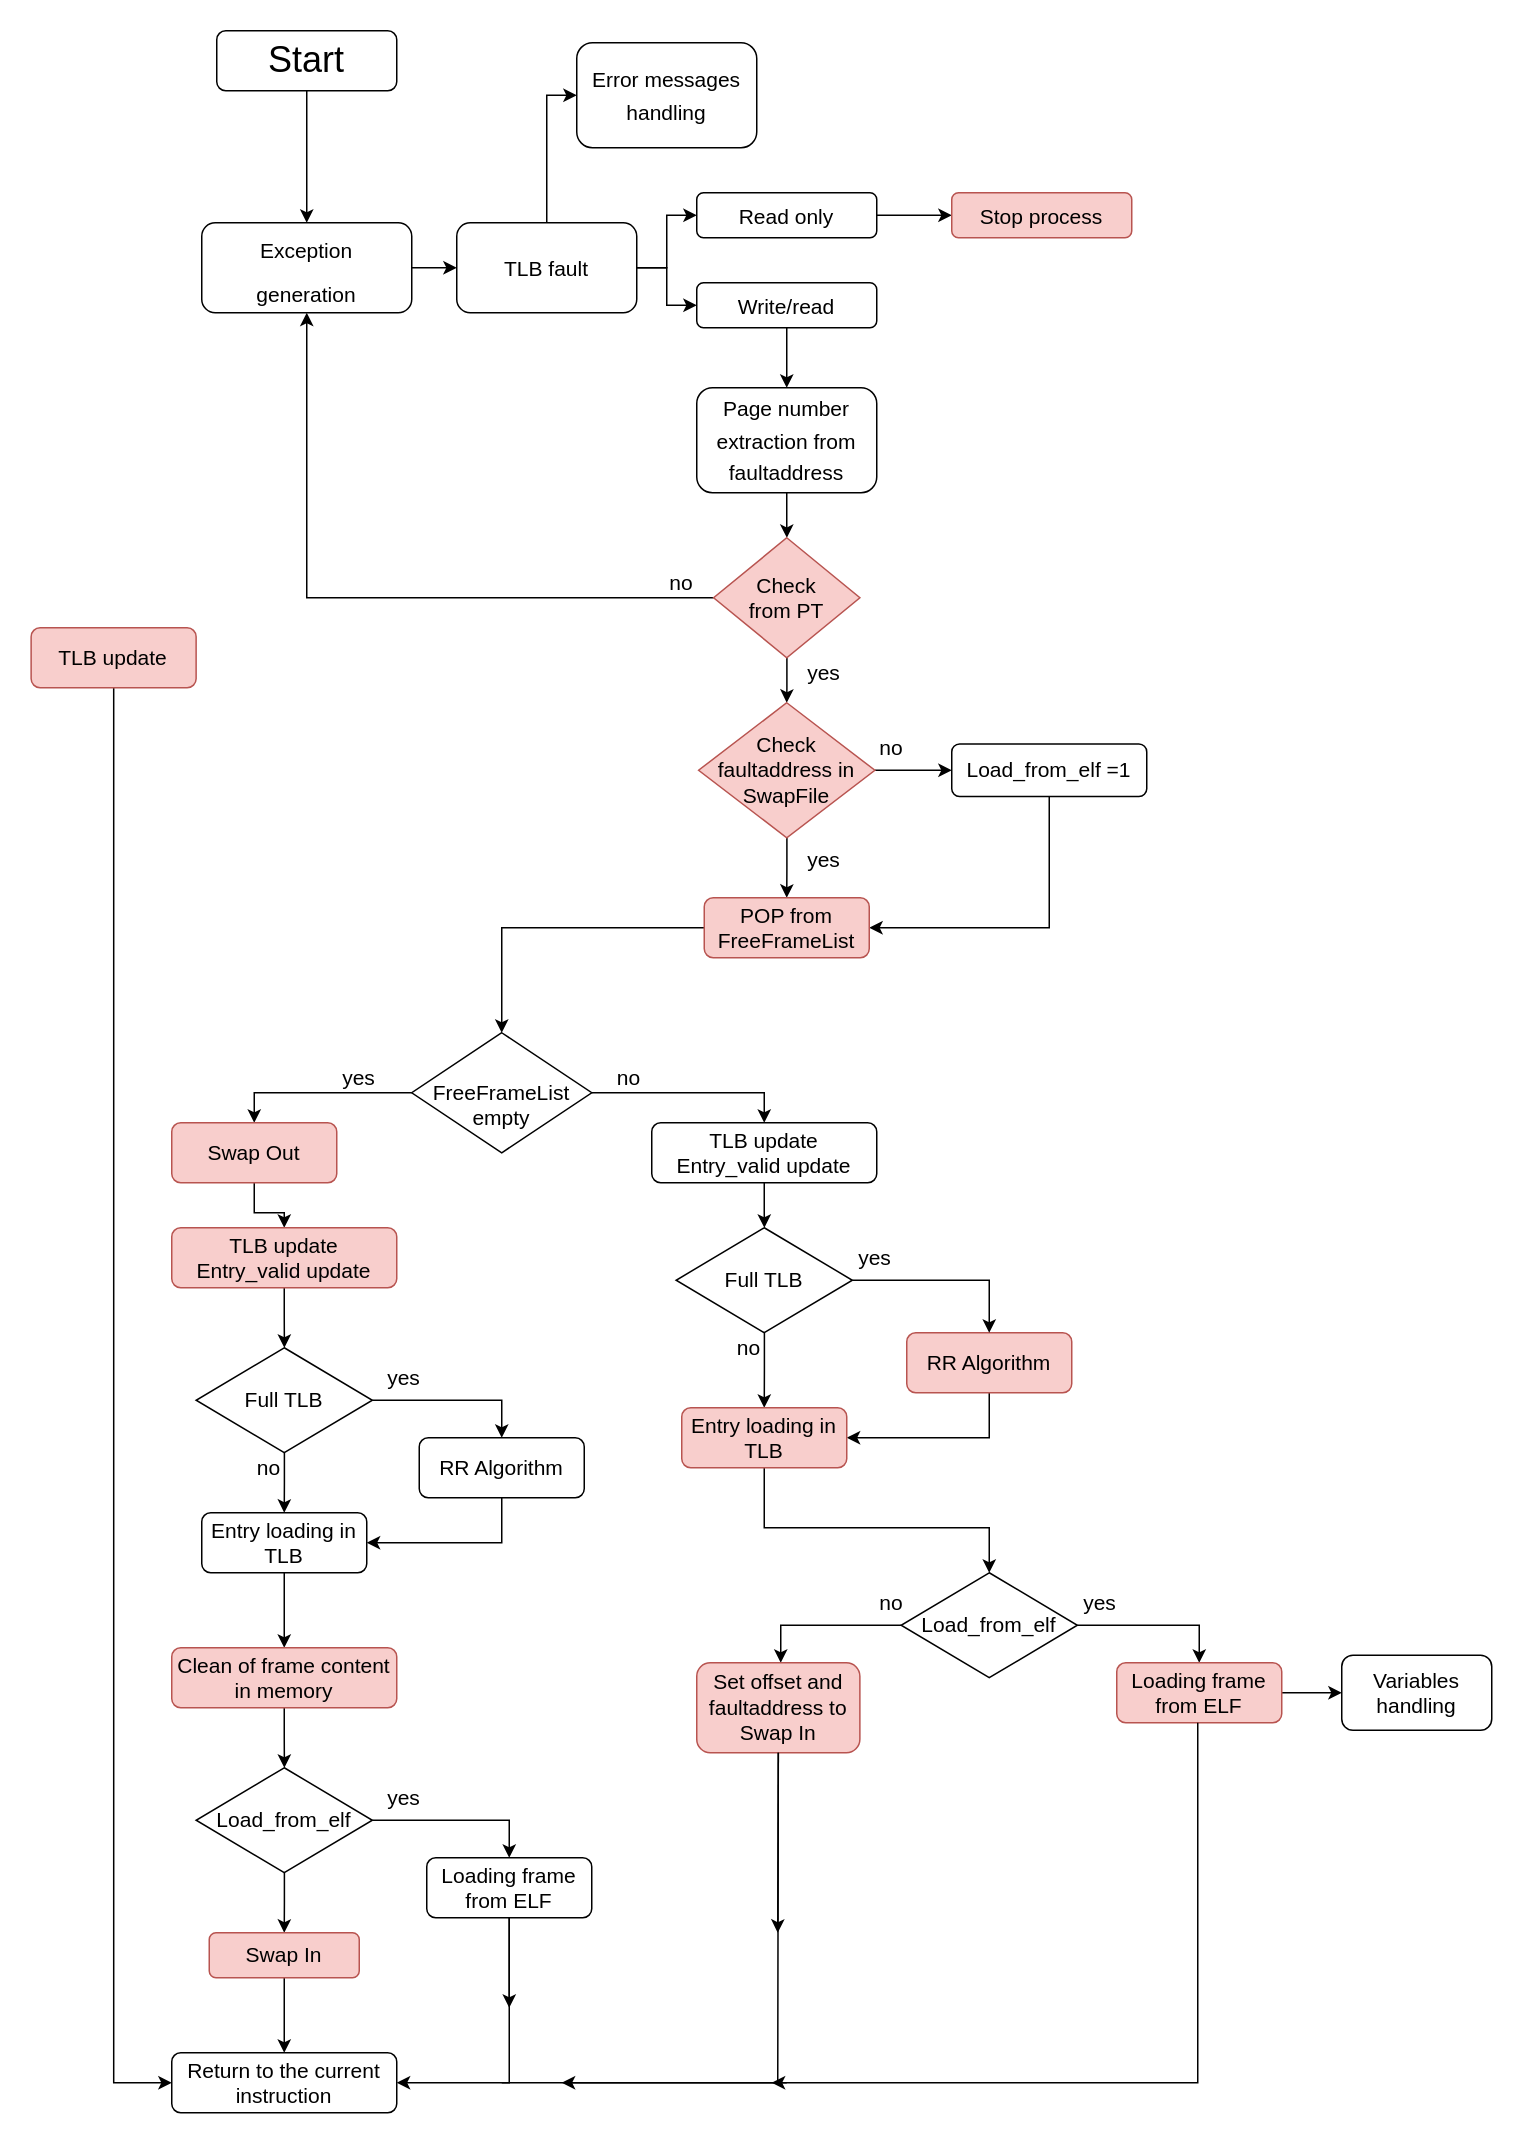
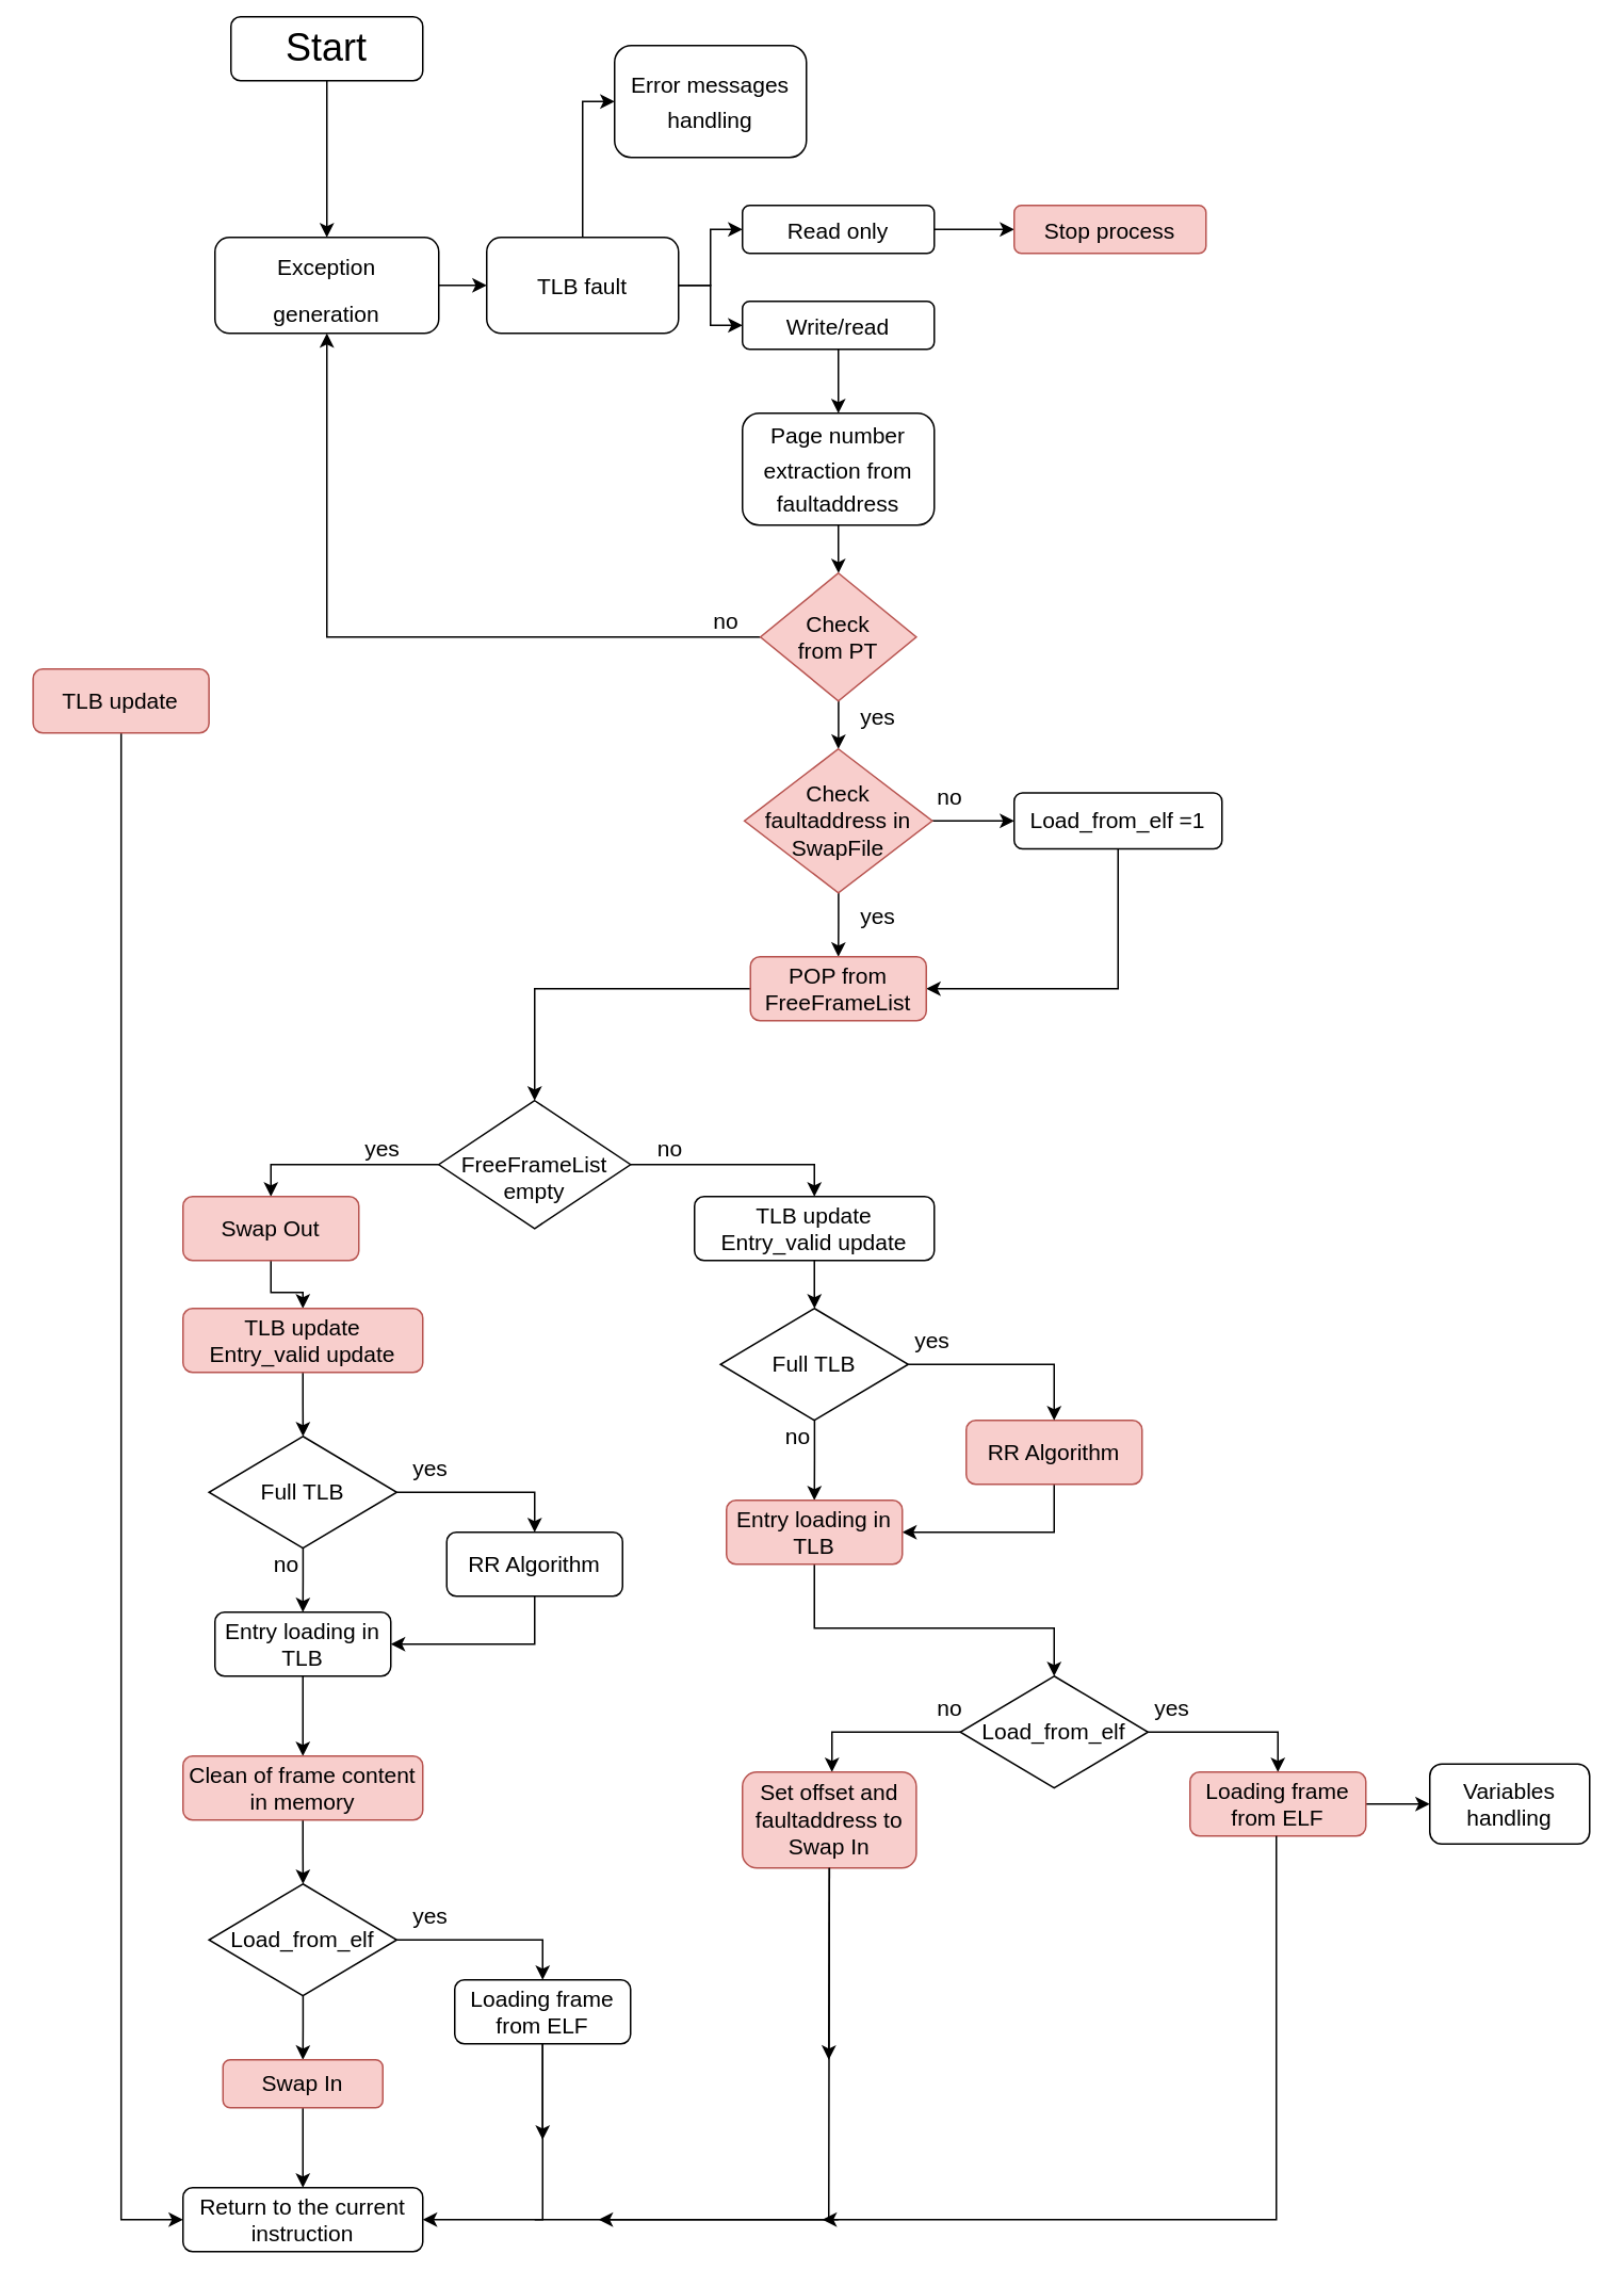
- <mxCell id="3" value="&lt;font style=&quot;font-size: 24px;&quot;&gt;Start&lt;/font&gt;" style="rounded=1;whiteSpace=wrap;html=1;fontSize=12;glass=0;strokeWidth=1;shadow=0;" parent="1" vertex="1"><mxGeometry x="144" y="20" width="120" height="40" as="geometry" /></mxCell>
+ <mxCell id="3" value="&lt;font style=&quot;font-size: 24px;&quot;&gt;Start&lt;/font&gt;" style="rounded=1;whiteSpace=wrap;html=1;fontSize=12;glass=0;strokeWidth=1;shadow=0;" parent="1" vertex="1"><mxGeometry x="144" y="10" width="120" height="40" as="geometry" /></mxCell>
